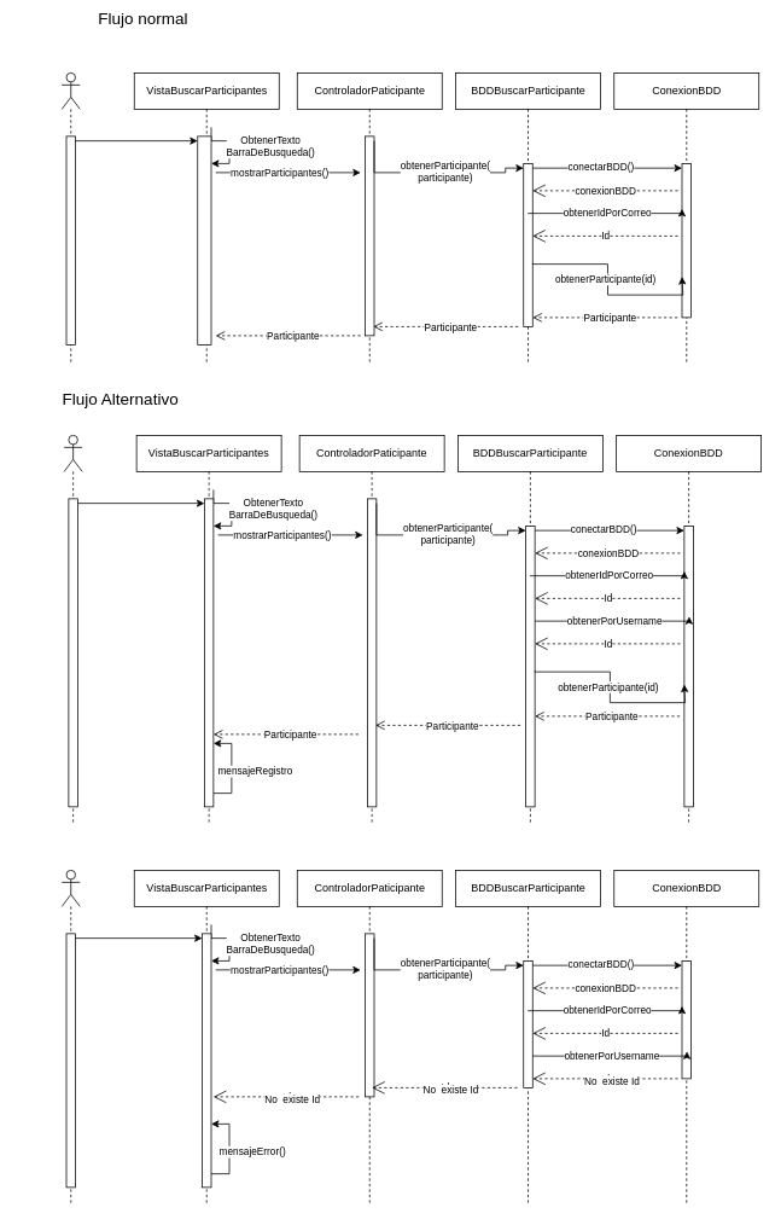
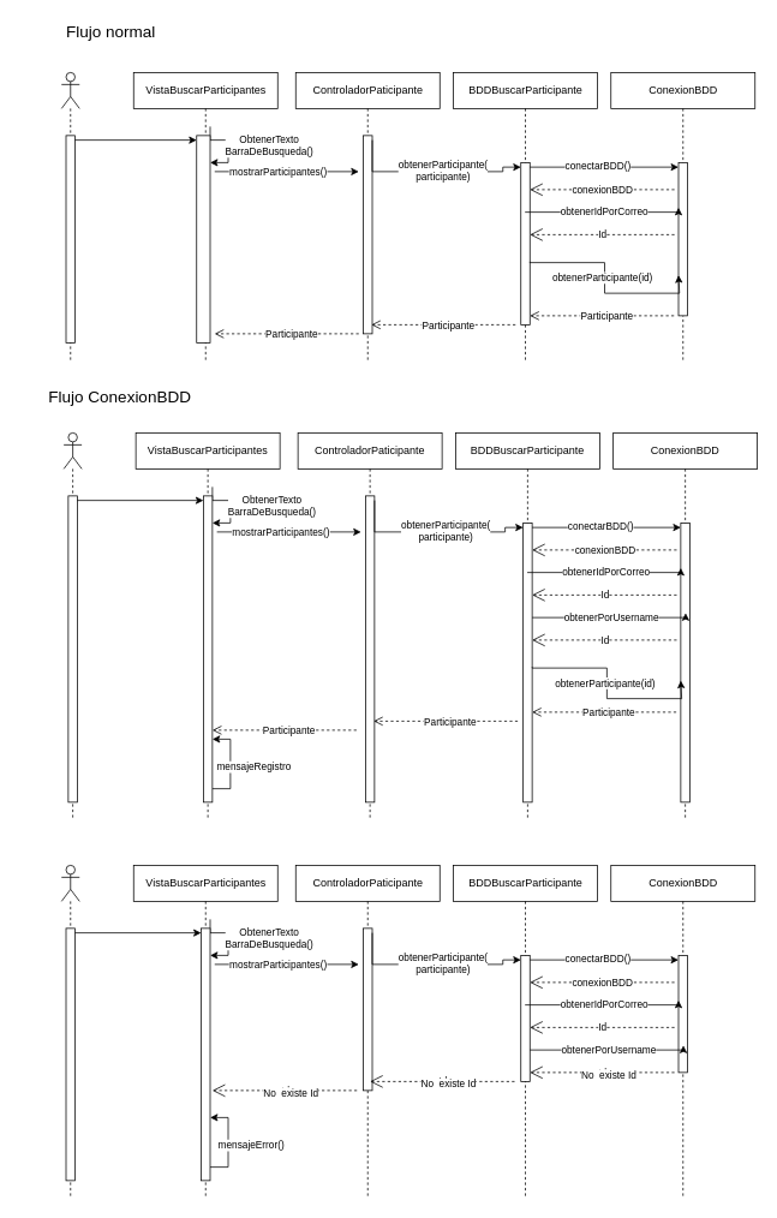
- <mxCell id="61" value="&lt;font style=&quot;font-size: 18px;&quot;&gt;Flujo normal&lt;/font&gt;" style="text;html=1;strokeColor=none;fillColor=none;align=center;verticalAlign=middle;whiteSpace=wrap;rounded=0;" vertex="1" parent="1"><mxGeometry x="55" y="5" width="205" height="30" as="geometry" /></mxCell>
+ <mxCell id="61" value="&lt;font style=&quot;font-size: 18px;&quot;&gt;Flujo normal&lt;/font&gt;" style="text;html=1;strokeColor=none;fillColor=none;align=center;verticalAlign=middle;whiteSpace=wrap;rounded=0;" vertex="1" parent="1"><mxGeometry x="20" y="20" width="205" height="30" as="geometry" /></mxCell>
- <mxCell id="30" value="&lt;span style=&quot;font-size: 18px;&quot;&gt;Flujo Alternativo&lt;/span&gt;" style="text;html=1;strokeColor=none;fillColor=none;align=center;verticalAlign=middle;whiteSpace=wrap;rounded=0;" vertex="1" parent="1"><mxGeometry x="30" y="425" width="205" height="30" as="geometry" /></mxCell>
+ <mxCell id="30" value="&lt;span style=&quot;font-size: 18px;&quot;&gt;Flujo ConexionBDD&lt;/span&gt;" style="text;html=1;strokeColor=none;fillColor=none;align=center;verticalAlign=middle;whiteSpace=wrap;rounded=0;" vertex="1" parent="1"><mxGeometry x="30" y="425" width="205" height="30" as="geometry" /></mxCell>
